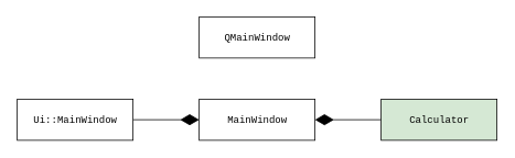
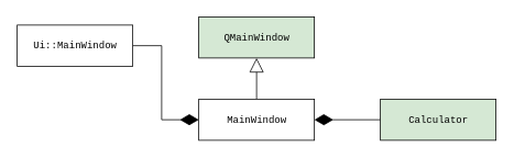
- <mxCell id="6" value="&lt;font face=&quot;Courier New&quot;&gt;QMainWindow&lt;/font&gt;" style="html=1;" vertex="1" parent="1"><mxGeometry x="240" y="20" width="140" height="50" as="geometry" /></mxCell>
+ <mxCell id="6" value="&lt;font face=&quot;Courier New&quot;&gt;QMainWindow&lt;/font&gt;" style="html=1;fillColor=#d5e8d4;" vertex="1" parent="1"><mxGeometry x="240" y="20" width="140" height="50" as="geometry" /></mxCell>
+ <mxCell id="2" style="edgeStyle=orthogonalEdgeStyle;rounded=0;orthogonalLoop=1;jettySize=auto;html=1;entryX=0.5;entryY=1;entryDx=0;entryDy=0;endArrow=block;endFill=0;endSize=15;" edge="1" parent="1" source="3" target="6"><mxGeometry relative="1" as="geometry" /></mxCell>
- <mxCell id="5" value="&lt;font face=&quot;Courier New&quot;&gt;Ui::MainWindow&lt;/font&gt;" style="html=1;" vertex="1" parent="1"><mxGeometry x="20" y="120" width="140" height="50" as="geometry" /></mxCell>
+ <mxCell id="5" value="&lt;font face=&quot;Courier New&quot;&gt;Ui::MainWindow&lt;/font&gt;" style="html=1;" vertex="1" parent="1"><mxGeometry x="20" y="30" width="140" height="50" as="geometry" /></mxCell>
